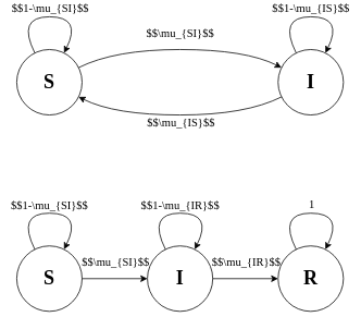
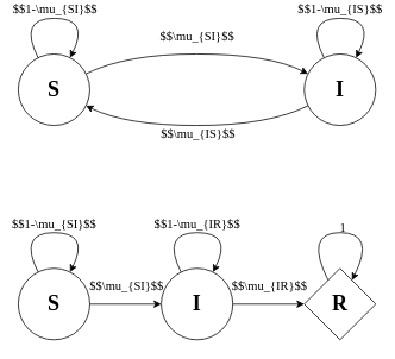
- <mxCell id="6" value="&lt;h1&gt;R&lt;/h1&gt;" style="ellipse;whiteSpace=wrap;html=1;aspect=fixed;fontFamily=Computer Modern;" vertex="1" parent="1"><mxGeometry x="340" y="300" width="80" height="80" as="geometry" /></mxCell>
+ <mxCell id="6" value="&lt;h1&gt;R&lt;/h1&gt;" style="rhombus;whiteSpace=wrap;html=1;aspect=fixed;fontFamily=Computer Modern;" vertex="1" parent="1"><mxGeometry x="340" y="300" width="80" height="80" as="geometry" /></mxCell>
